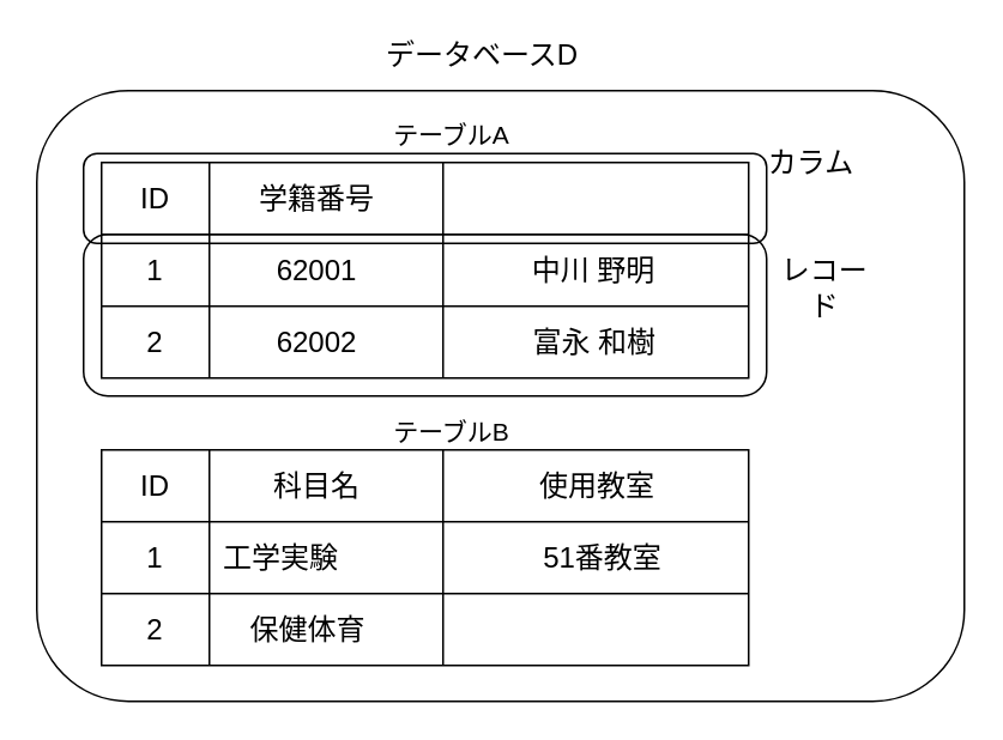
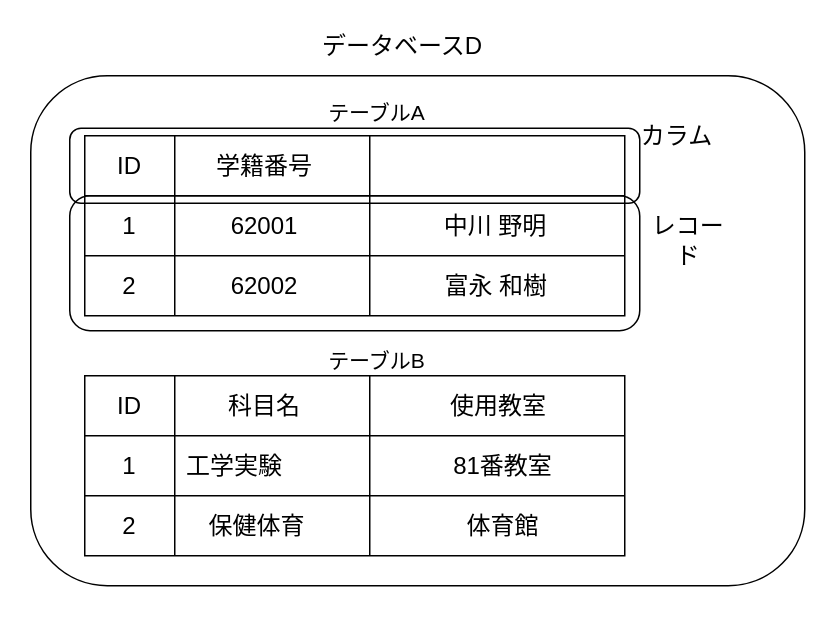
- <mxCell id="31" value="51番教室" style="text;html=1;strokeColor=none;fillColor=none;align=center;verticalAlign=middle;whiteSpace=wrap;rounded=0;fontSize=16;" vertex="1" parent="1"><mxGeometry x="298" y="300" width="74" height="20" as="geometry" /></mxCell>
+ <mxCell id="31" value="81番教室" style="text;html=1;strokeColor=none;fillColor=none;align=center;verticalAlign=middle;whiteSpace=wrap;rounded=0;fontSize=16;" vertex="1" parent="1"><mxGeometry x="298" y="300" width="74" height="20" as="geometry" /></mxCell>
+ <mxCell id="32" value="体育館" style="text;html=1;strokeColor=none;fillColor=none;align=center;verticalAlign=middle;whiteSpace=wrap;rounded=0;fontSize=16;" vertex="1" parent="1"><mxGeometry x="308" y="340" width="54" height="20" as="geometry" /></mxCell>
